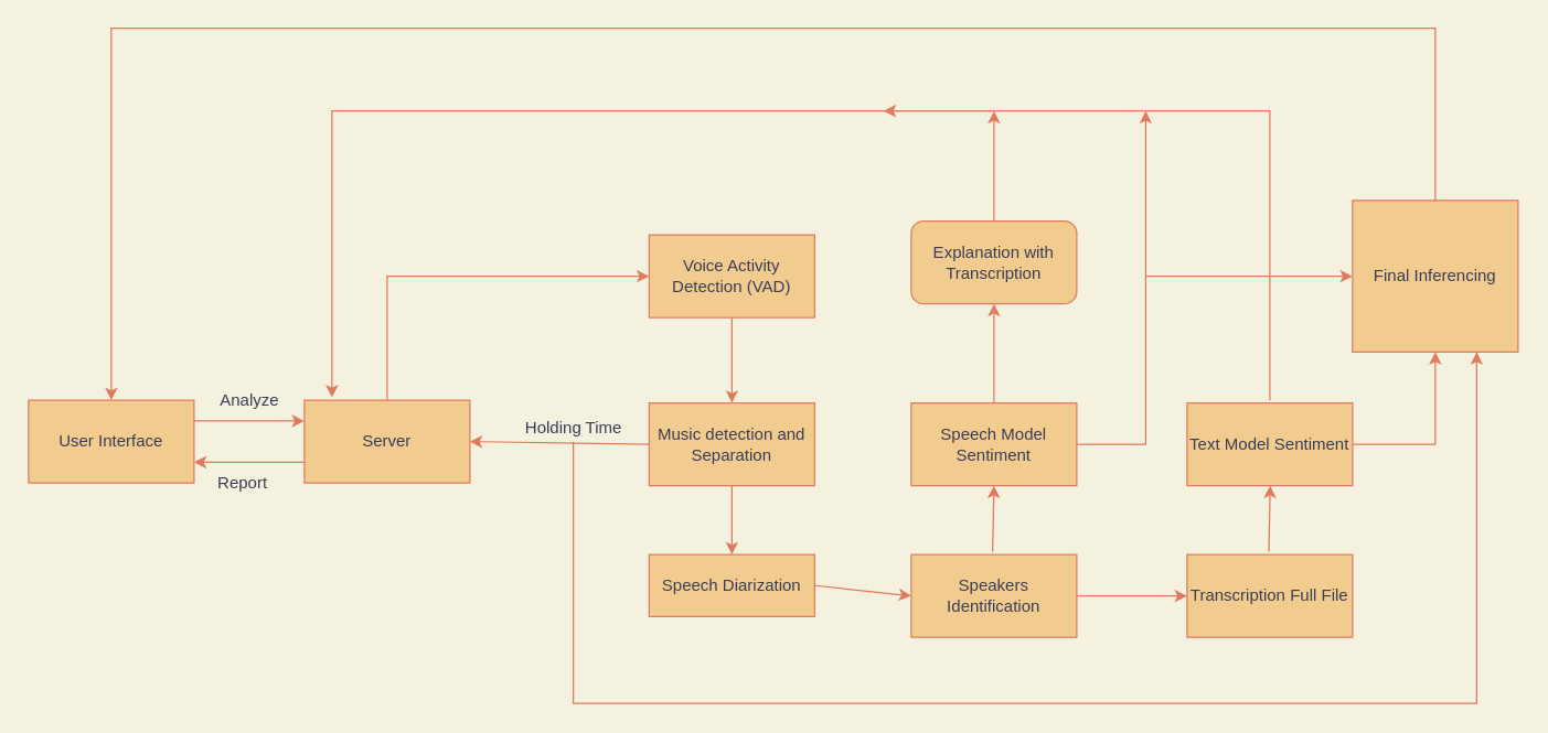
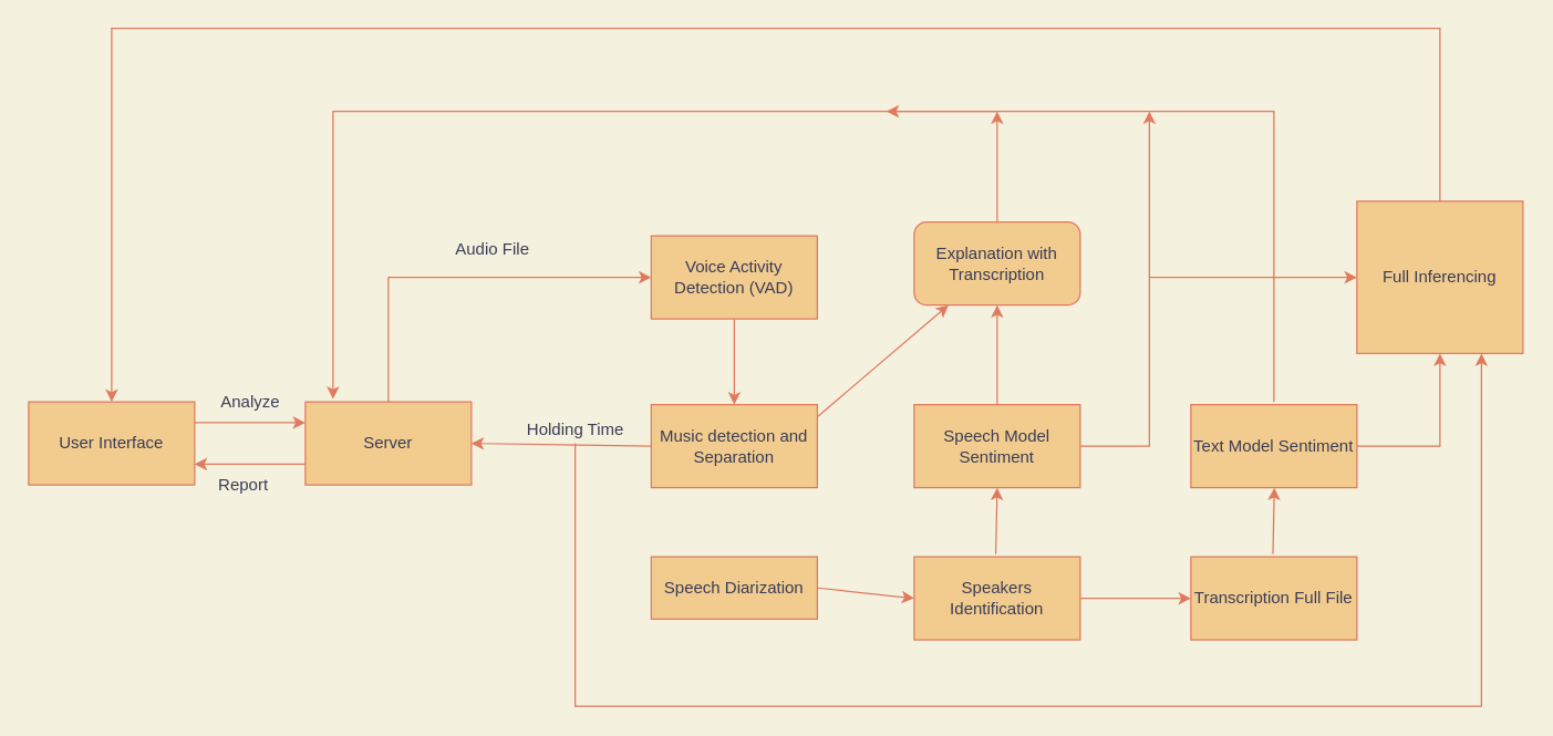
+ <mxCell id="20" value="Audio File" style="text;html=1;align=center;verticalAlign=middle;resizable=0;points=[];autosize=1;strokeColor=none;fillColor=none;fontColor=#393C56;" vertex="1" parent="1"><mxGeometry x="320" y="170" width="70" height="20" as="geometry" /></mxCell>
- <mxCell id="34" value="Final Inferencing" style="rounded=0;whiteSpace=wrap;html=1;fillColor=#F2CC8F;strokeColor=#E07A5F;fontColor=#393C56;" vertex="1" parent="1"><mxGeometry x="980" y="145" width="120" height="110" as="geometry" /></mxCell>
+ <mxCell id="34" value="Full Inferencing" style="rounded=0;whiteSpace=wrap;html=1;fillColor=#F2CC8F;strokeColor=#E07A5F;fontColor=#393C56;" vertex="1" parent="1"><mxGeometry x="980" y="145" width="120" height="110" as="geometry" /></mxCell>
- <mxCell id="8" value="" style="endArrow=classic;html=1;rounded=0;exitX=0.5;exitY=1;exitDx=0;exitDy=0;labelBackgroundColor=#F4F1DE;strokeColor=#E07A5F;fontColor=#393C56;" parent="1" edge="1" target="12" source="11"><mxGeometry width="50" height="50" relative="1" as="geometry"><mxPoint x="505" y="452" as="sourcePoint" /><mxPoint x="530" y="432" as="targetPoint" /></mxGeometry></mxCell>
+ <mxCell id="8" value="" style="endArrow=classic;html=1;rounded=0;exitX=0.5;exitY=1;exitDx=0;exitDy=0;labelBackgroundColor=#F4F1DE;strokeColor=#E07A5F;fontColor=#393C56;" parent="1" edge="1" target="17" source="11"><mxGeometry width="50" height="50" relative="1" as="geometry"><mxPoint x="505" y="452" as="sourcePoint" /><mxPoint x="530" y="432" as="targetPoint" /></mxGeometry></mxCell>
